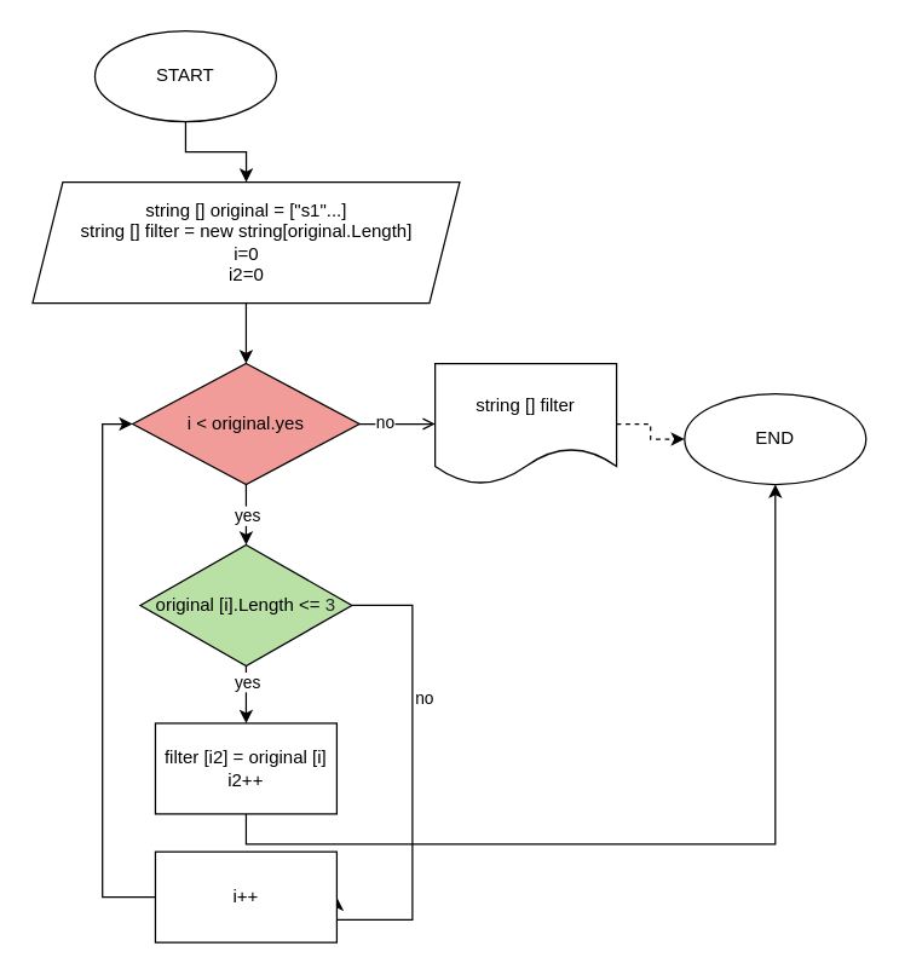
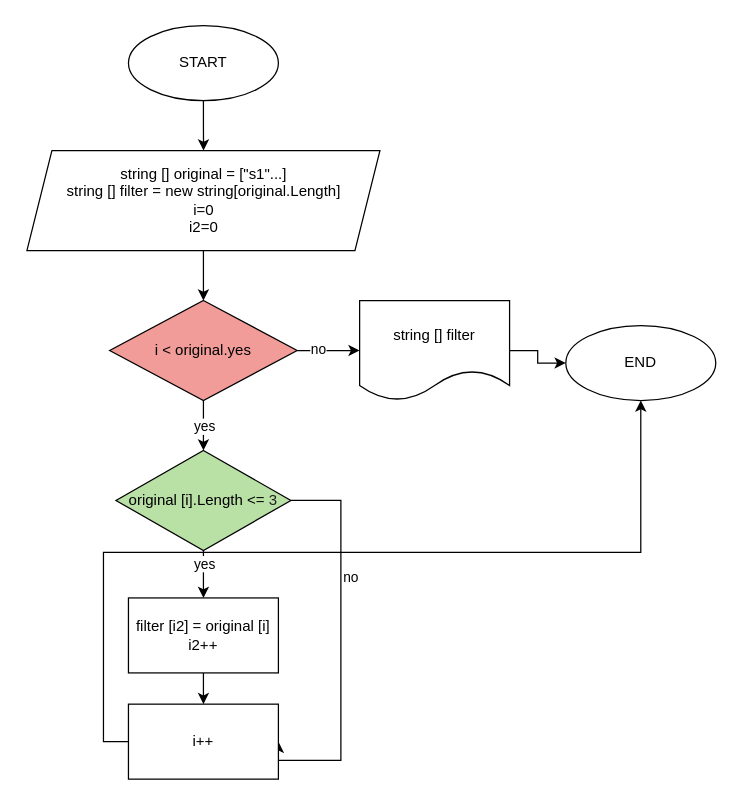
- <mxCell id="3" value="START" style="ellipse;whiteSpace=wrap;html=1;" parent="1" vertex="1"><mxGeometry x="62" y="20" width="120" height="60" as="geometry" /></mxCell>
+ <mxCell id="3" value="START" style="ellipse;whiteSpace=wrap;html=1;" parent="1" vertex="1"><mxGeometry x="102" y="20" width="120" height="60" as="geometry" /></mxCell>
- <mxCell id="8" style="edgeStyle=orthogonalEdgeStyle;rounded=0;orthogonalLoop=1;jettySize=auto;html=1;exitX=1;exitY=0.5;exitDx=0;exitDy=0;endArrow=open;" parent="1" source="10" target="21" edge="1"><mxGeometry relative="1" as="geometry" /></mxCell>
+ <mxCell id="8" style="edgeStyle=orthogonalEdgeStyle;rounded=0;orthogonalLoop=1;jettySize=auto;html=1;exitX=1;exitY=0.5;exitDx=0;exitDy=0;" parent="1" source="10" target="21" edge="1"><mxGeometry relative="1" as="geometry" /></mxCell>
- <mxCell id="20" style="edgeStyle=orthogonalEdgeStyle;rounded=0;orthogonalLoop=1;jettySize=auto;html=1;exitX=1;exitY=0.5;exitDx=0;exitDy=0;entryX=0;entryY=0.5;entryDx=0;entryDy=0;dashed=1;" parent="1" source="21" target="22" edge="1"><mxGeometry relative="1" as="geometry" /></mxCell>
+ <mxCell id="20" style="edgeStyle=orthogonalEdgeStyle;rounded=0;orthogonalLoop=1;jettySize=auto;html=1;exitX=1;exitY=0.5;exitDx=0;exitDy=0;entryX=0;entryY=0.5;entryDx=0;entryDy=0;" parent="1" source="21" target="22" edge="1"><mxGeometry relative="1" as="geometry" /></mxCell>
- <mxCell id="18" style="edgeStyle=orthogonalEdgeStyle;rounded=0;orthogonalLoop=1;jettySize=auto;html=1;exitX=0;exitY=0.5;exitDx=0;exitDy=0;entryX=0;entryY=0.5;entryDx=0;entryDy=0;" parent="1" source="19" target="10" edge="1"><mxGeometry relative="1" as="geometry" /></mxCell>
+ <mxCell id="18" style="edgeStyle=orthogonalEdgeStyle;rounded=0;orthogonalLoop=1;jettySize=auto;html=1;exitX=0;exitY=0.5;exitDx=0;exitDy=0;" parent="1" source="19" target="22" edge="1"><mxGeometry relative="1" as="geometry" /></mxCell>
- <mxCell id="16" style="edgeStyle=orthogonalEdgeStyle;rounded=0;orthogonalLoop=1;jettySize=auto;html=1;exitX=0.5;exitY=1;exitDx=0;exitDy=0;" parent="1" source="17" target="22" edge="1"><mxGeometry relative="1" as="geometry" /></mxCell>
+ <mxCell id="16" style="edgeStyle=orthogonalEdgeStyle;rounded=0;orthogonalLoop=1;jettySize=auto;html=1;exitX=0.5;exitY=1;exitDx=0;exitDy=0;" parent="1" source="17" target="19" edge="1"><mxGeometry relative="1" as="geometry" /></mxCell>
